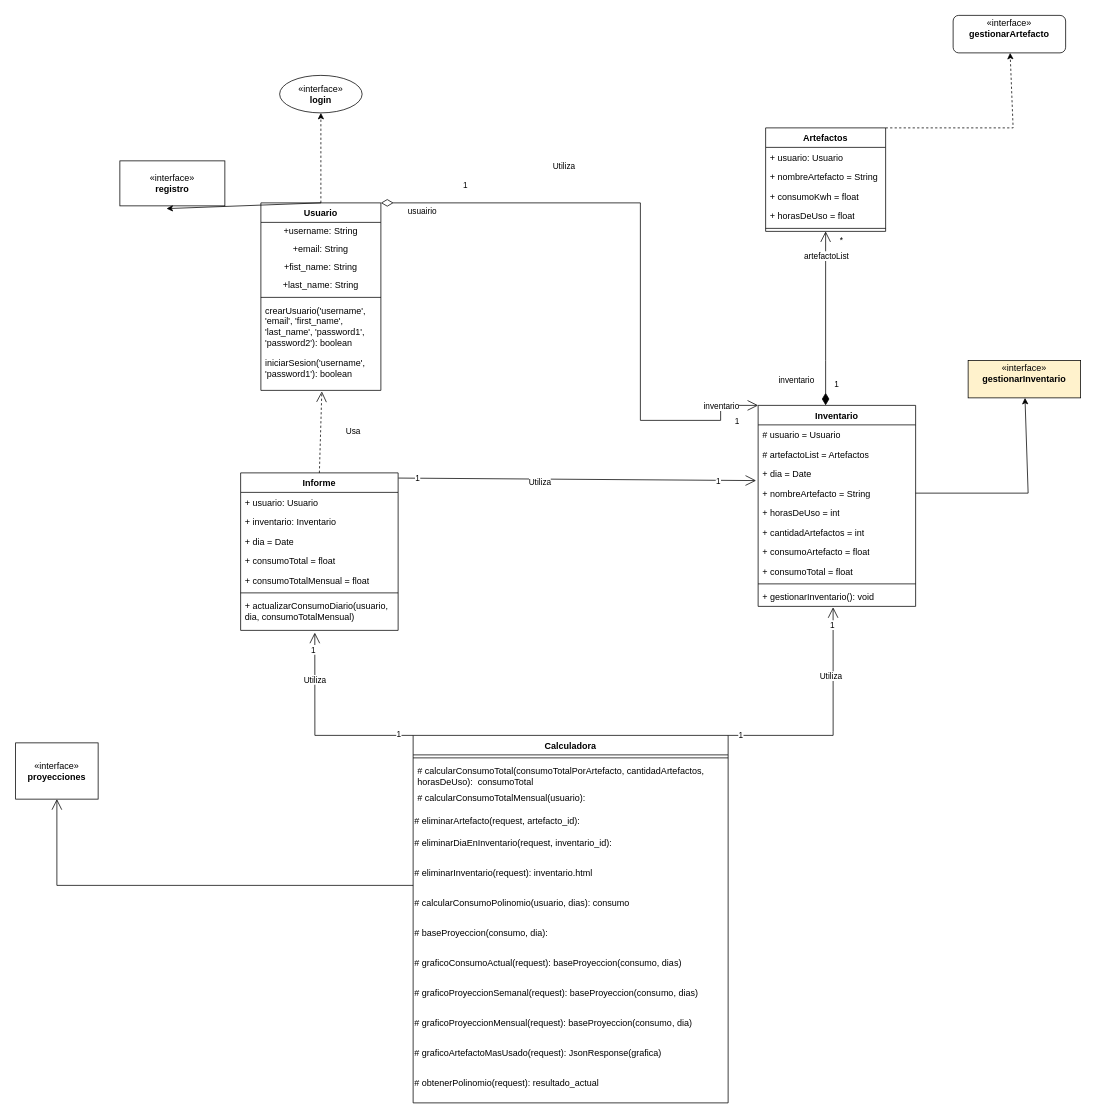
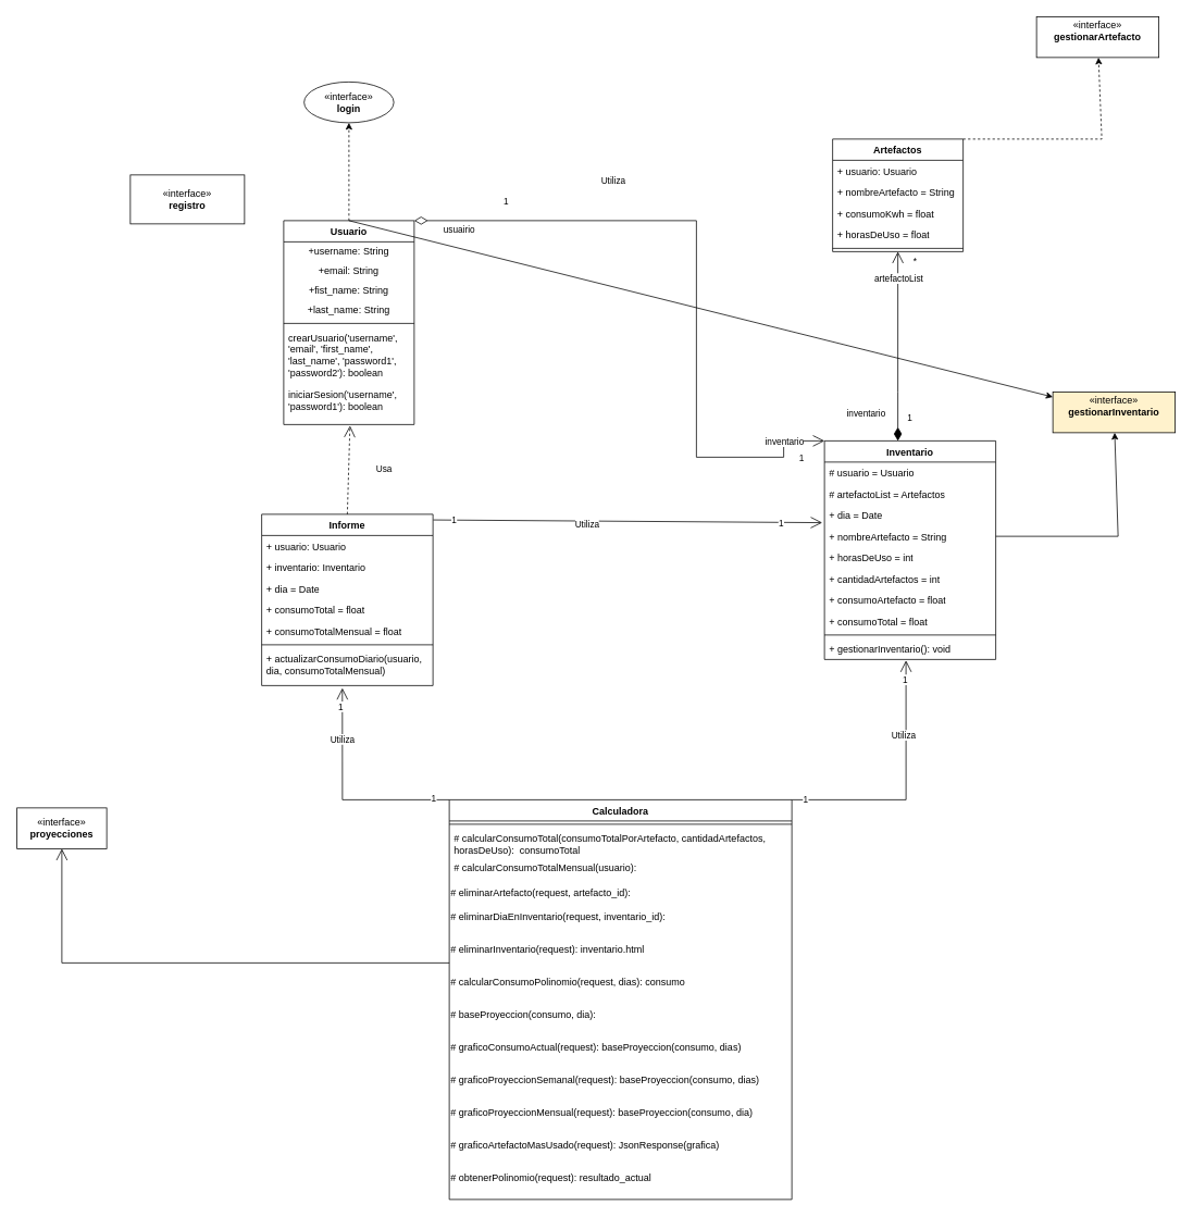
- <mxCell id="79" value="«interface»&lt;br&gt;&lt;b&gt;gestionarArtefacto&lt;br&gt;&lt;br&gt;&lt;/b&gt;" style="html=1;whiteSpace=wrap;rounded=1;" vertex="1" parent="1"><mxGeometry x="1270" y="20" width="150" height="50" as="geometry" /></mxCell>
+ <mxCell id="79" value="«interface»&lt;br&gt;&lt;b&gt;gestionarArtefacto&lt;br&gt;&lt;br&gt;&lt;/b&gt;" style="html=1;whiteSpace=wrap;" vertex="1" parent="1"><mxGeometry x="1270" y="20" width="150" height="50" as="geometry" /></mxCell>
- <mxCell id="46" value="" style="endArrow=classic;html=1;rounded=0;exitX=0.5;exitY=0;exitDx=0;exitDy=0;entryX=0.444;entryY=1.061;entryDx=0;entryDy=0;entryPerimeter=0;" parent="1" source="2" target="43" edge="1"><mxGeometry width="50" height="50" relative="1" as="geometry"><mxPoint x="517" y="340" as="sourcePoint" /><mxPoint x="567" y="290" as="targetPoint" /></mxGeometry></mxCell>
+ <mxCell id="46" value="" style="endArrow=classic;html=1;rounded=0;exitX=0.5;exitY=0;exitDx=0;exitDy=0;" parent="1" source="2" target="45" edge="1"><mxGeometry width="50" height="50" relative="1" as="geometry"><mxPoint x="517" y="340" as="sourcePoint" /><mxPoint x="567" y="290" as="targetPoint" /></mxGeometry></mxCell>
- <mxCell id="77" value="«interface»&lt;br&gt;&lt;b&gt;proyecciones&lt;br&gt;&lt;/b&gt;" style="html=1;whiteSpace=wrap;" parent="1" vertex="1"><mxGeometry x="20" y="990" width="110" height="75" as="geometry" /></mxCell>
+ <mxCell id="77" value="«interface»&lt;br&gt;&lt;b&gt;proyecciones&lt;br&gt;&lt;/b&gt;" style="html=1;whiteSpace=wrap;" parent="1" vertex="1"><mxGeometry x="20" y="990" width="110" height="50" as="geometry" /></mxCell>
- <mxCell id="36" value="# calcularConsumoPolinomio(usuario, dias): consumo" style="text;whiteSpace=wrap;" parent="29" vertex="1"><mxGeometry y="210" width="420" height="40" as="geometry" /></mxCell>
+ <mxCell id="36" value="# calcularConsumoPolinomio(request, dias): consumo" style="text;whiteSpace=wrap;" parent="29" vertex="1"><mxGeometry y="210" width="420" height="40" as="geometry" /></mxCell>
